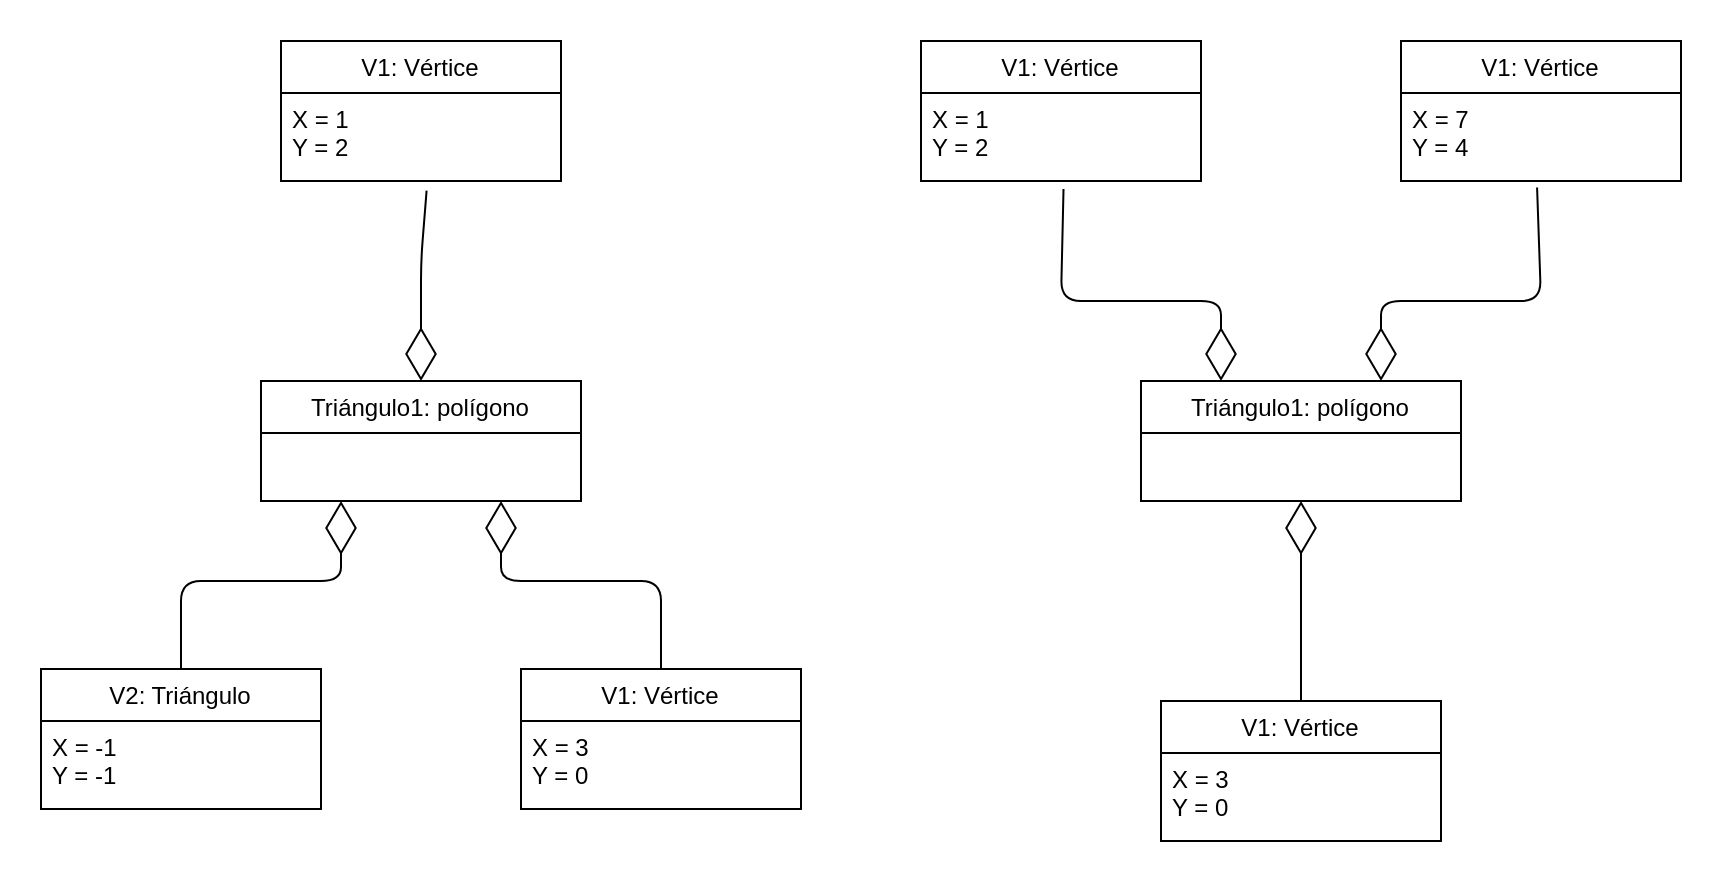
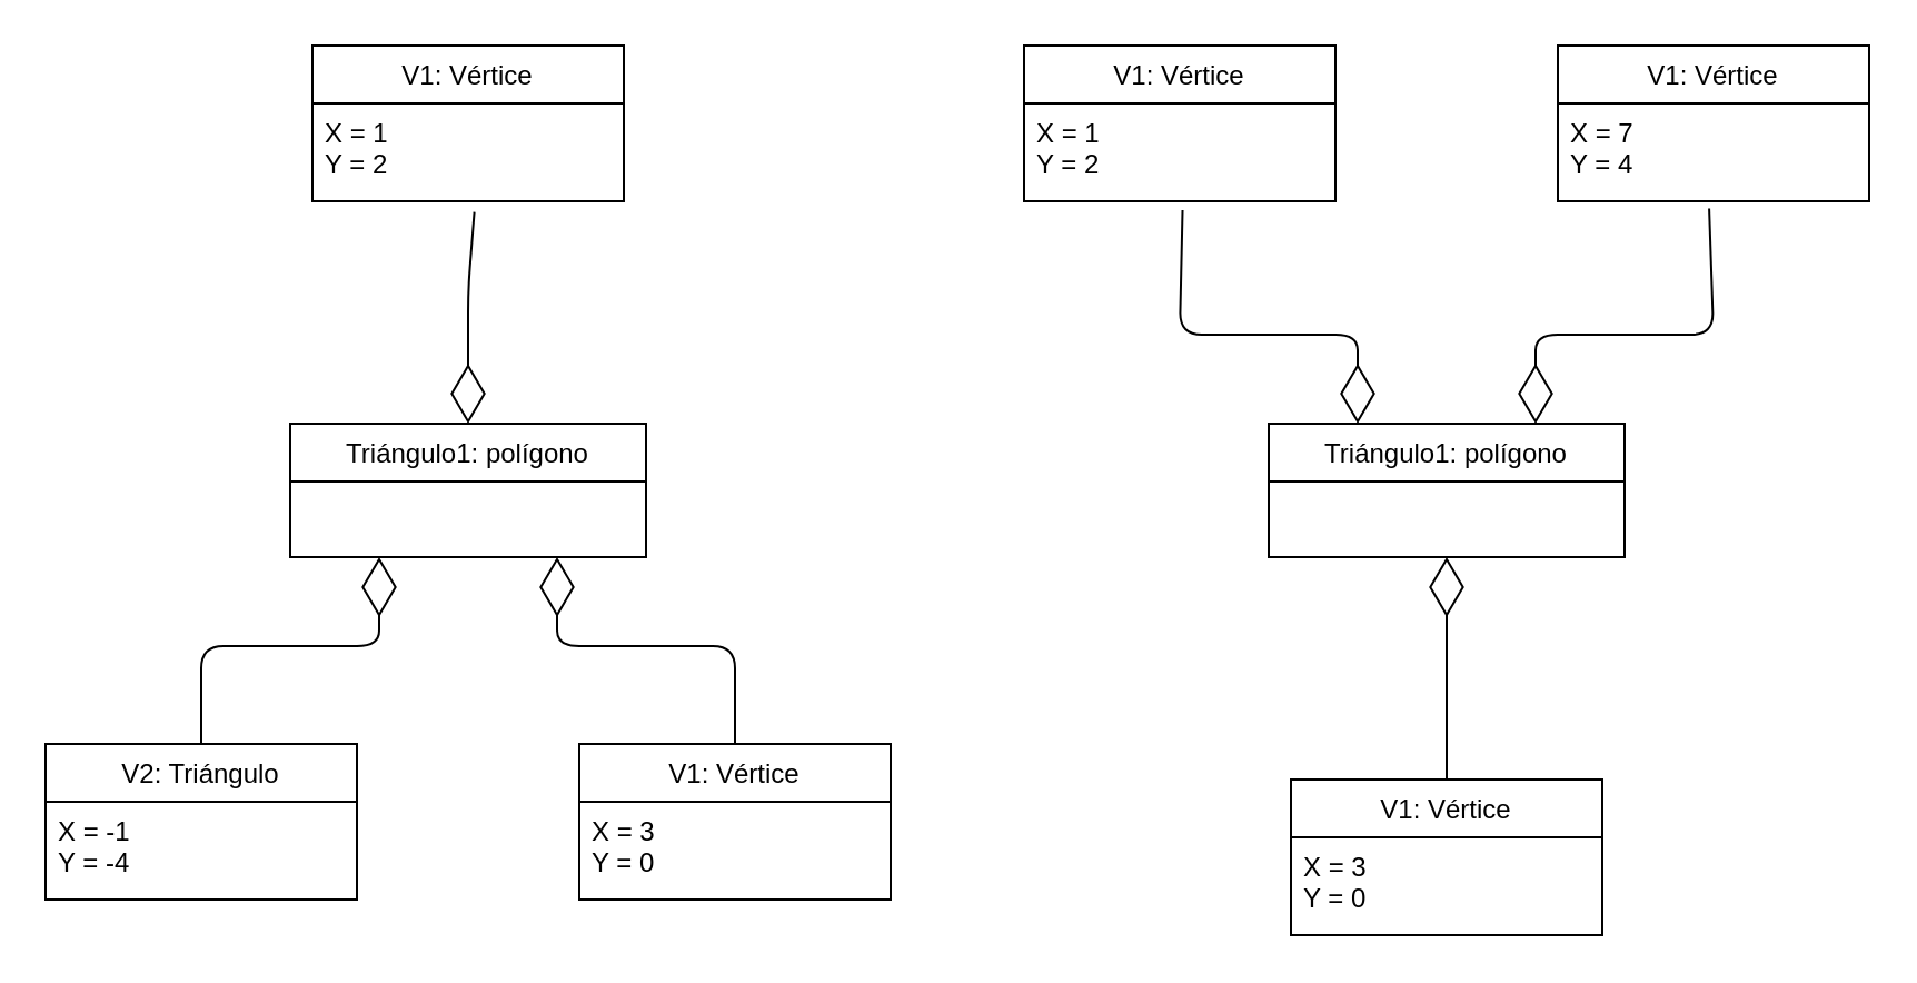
- <mxCell id="13" value="X = -1&#10;Y = -1" style="text;strokeColor=none;fillColor=none;align=left;verticalAlign=top;spacingLeft=4;spacingRight=4;overflow=hidden;rotatable=0;points=[[0,0.5],[1,0.5]];portConstraint=eastwest;" vertex="1" parent="12"><mxGeometry y="26" width="140" height="44" as="geometry" /></mxCell>
+ <mxCell id="13" value="X = -1&#10;Y = -4" style="text;strokeColor=none;fillColor=none;align=left;verticalAlign=top;spacingLeft=4;spacingRight=4;overflow=hidden;rotatable=0;points=[[0,0.5],[1,0.5]];portConstraint=eastwest;" vertex="1" parent="12"><mxGeometry y="26" width="140" height="44" as="geometry" /></mxCell>
